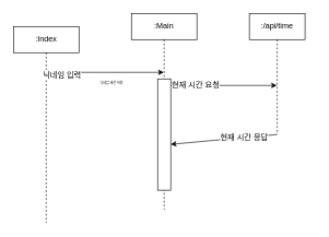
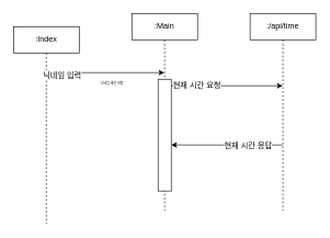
- <mxCell id="4" value=":/api/time" style="shape=umlLifeline;perimeter=lifelinePerimeter;whiteSpace=wrap;html=1;container=0;dropTarget=0;collapsible=0;recursiveResize=0;outlineConnect=0;portConstraint=eastwest;newEdgeStyle={&quot;edgeStyle&quot;:&quot;elbowEdgeStyle&quot;,&quot;elbow&quot;:&quot;vertical&quot;,&quot;curved&quot;:0,&quot;rounded&quot;:0};" vertex="1" parent="1"><mxGeometry x="380" y="20" width="85" height="185" as="geometry" /></mxCell>
+ <mxCell id="4" value=":/api/time" style="shape=umlLifeline;perimeter=lifelinePerimeter;whiteSpace=wrap;html=1;container=0;dropTarget=0;collapsible=0;recursiveResize=0;outlineConnect=0;portConstraint=eastwest;newEdgeStyle={&quot;edgeStyle&quot;:&quot;elbowEdgeStyle&quot;,&quot;elbow&quot;:&quot;vertical&quot;,&quot;curved&quot;:0,&quot;rounded&quot;:0};" vertex="1" parent="1"><mxGeometry x="380" y="20" width="100" height="300" as="geometry" /></mxCell>
